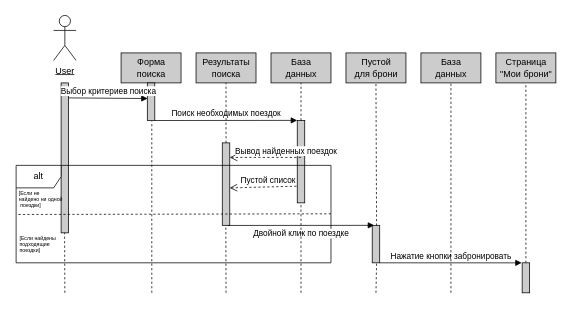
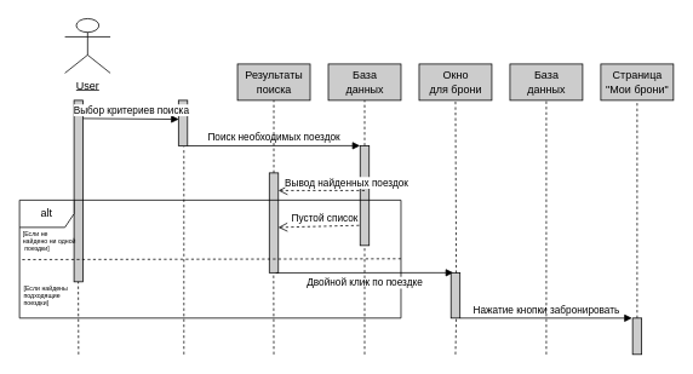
- <mxCell id="2" value="&lt;u&gt;User&lt;/u&gt;" style="shape=umlActor;verticalLabelPosition=bottom;verticalAlign=top;html=1;outlineConnect=0;" parent="1" vertex="1"><mxGeometry x="71" y="20" width="30" height="60" as="geometry" /></mxCell>
+ <mxCell id="2" value="&lt;u&gt;User&lt;/u&gt;" style="shape=umlActor;verticalLabelPosition=bottom;verticalAlign=top;html=1;outlineConnect=0;" parent="1" vertex="1"><mxGeometry x="71" y="20" width="50" height="60" as="geometry" /></mxCell>
- <mxCell id="4" value="Форма &lt;br&gt;поиска" style="html=1;fillColor=#CCCCCC;" parent="1" vertex="1"><mxGeometry x="161" y="70" width="80" height="40" as="geometry" /></mxCell>
- <mxCell id="19" value="Пустой&lt;br&gt;для брони" style="html=1;fillColor=#CCCCCC;" parent="1" vertex="1"><mxGeometry x="461" y="70" width="80" height="40" as="geometry" /></mxCell>
+ <mxCell id="19" value="Окно&lt;br&gt;для брони" style="html=1;fillColor=#CCCCCC;" parent="1" vertex="1"><mxGeometry x="461" y="70" width="80" height="40" as="geometry" /></mxCell>
